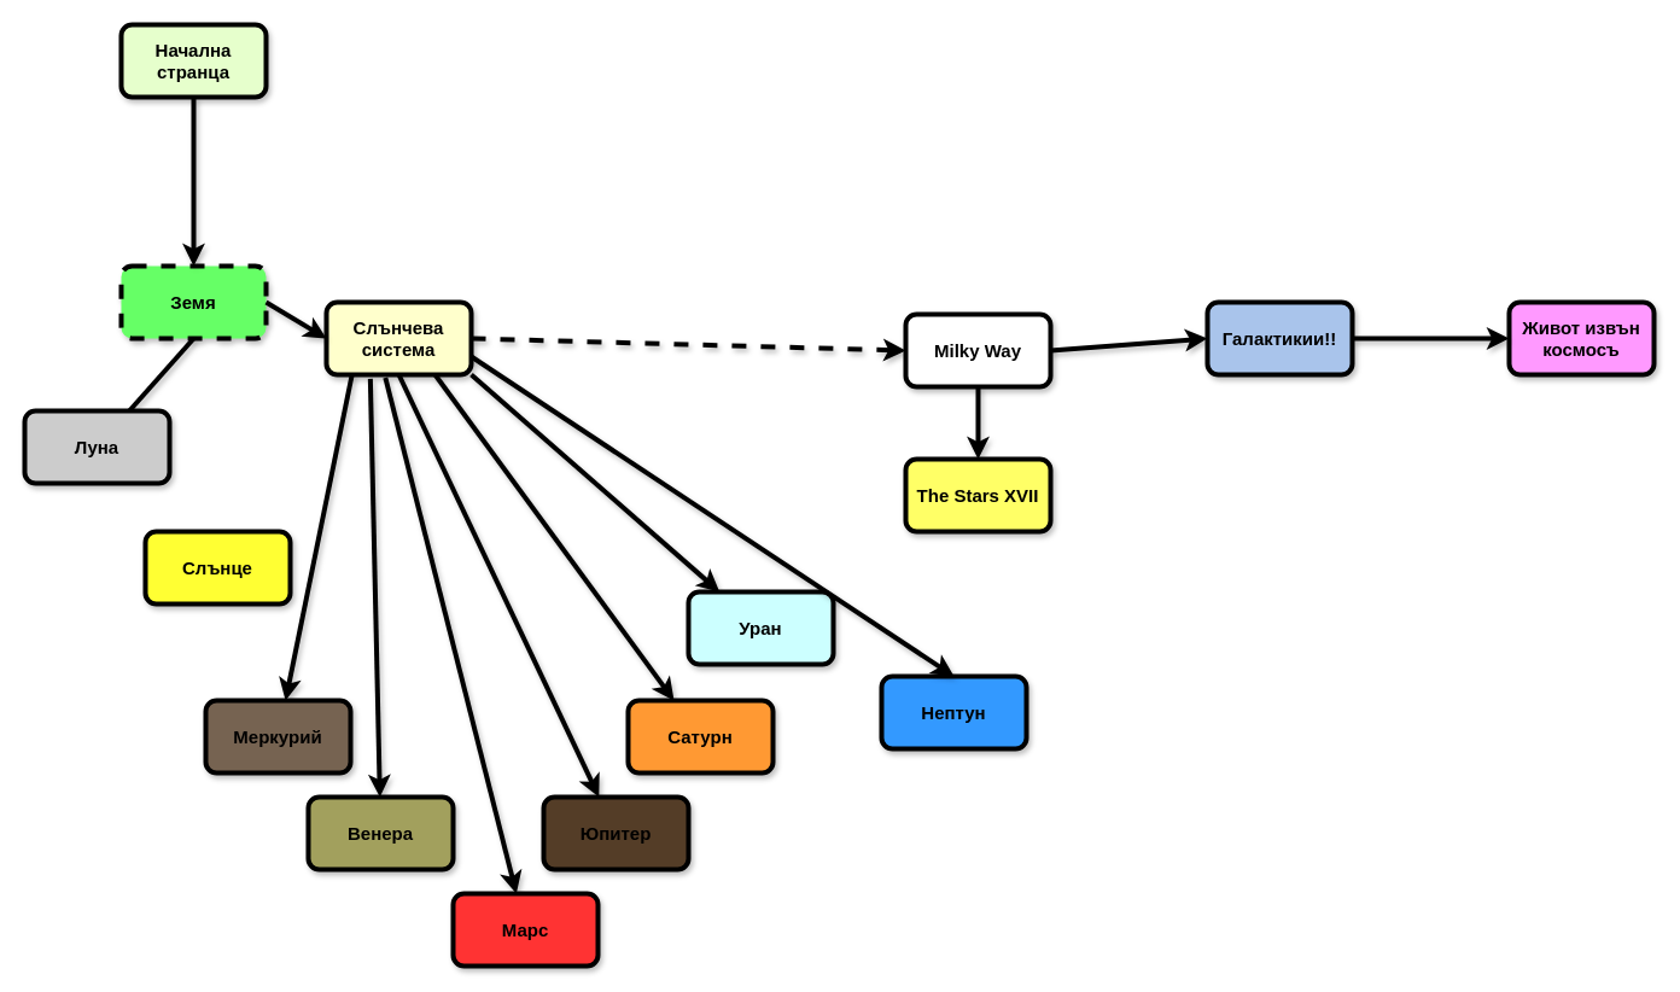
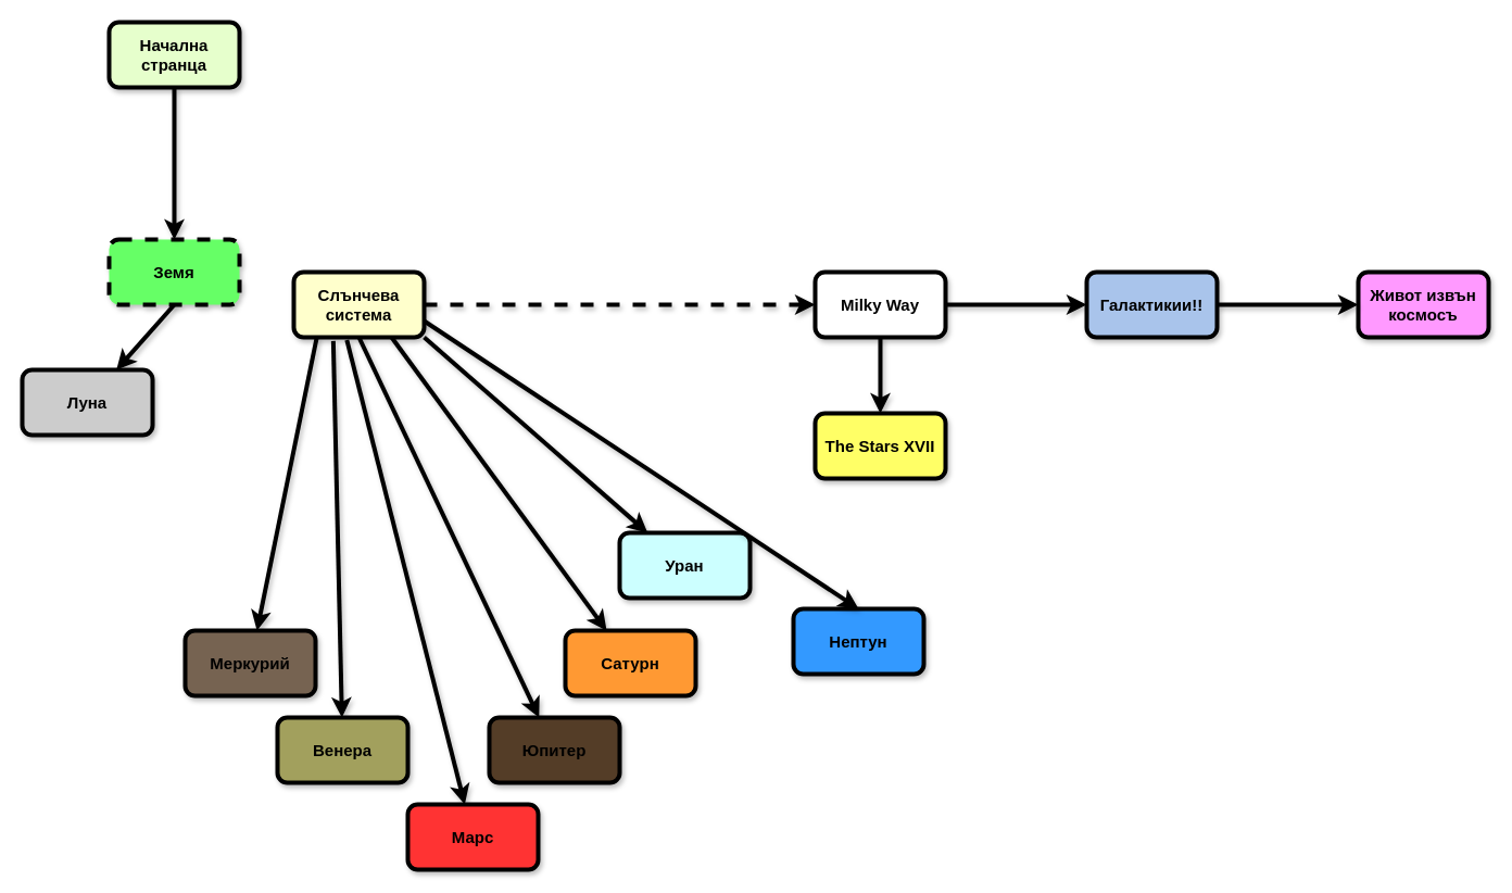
- <mxCell id="8" value="" style="endArrow=classic;html=1;entryX=0;entryY=0.5;entryDx=0;entryDy=0;exitX=1;exitY=0.5;exitDx=0;exitDy=0;strokeWidth=4;shadow=1;" edge="1" parent="1" source="3" target="5"><mxGeometry width="50" height="50" relative="1" as="geometry"><mxPoint x="290" y="280" as="sourcePoint" /><mxPoint x="340" y="230" as="targetPoint" /></mxGeometry></mxCell>
- <mxCell id="25" value="Milky Way" style="rounded=1;whiteSpace=wrap;html=1;fontStyle=1;fontSize=15;strokeWidth=4;shadow=1;" vertex="1" parent="1"><mxGeometry x="750" y="260" width="120" height="60" as="geometry" /></mxCell>
+ <mxCell id="25" value="Milky Way" style="rounded=1;whiteSpace=wrap;html=1;fontStyle=1;fontSize=15;strokeWidth=4;shadow=1;" vertex="1" parent="1"><mxGeometry x="750" y="250" width="120" height="60" as="geometry" /></mxCell>
- <mxCell id="6" value="" style="endArrow=none;html=1;exitX=0.5;exitY=1;exitDx=0;exitDy=0;strokeWidth=4;shadow=1;" edge="1" parent="1" source="3" target="7"><mxGeometry width="50" height="50" relative="1" as="geometry"><mxPoint x="220" y="440" as="sourcePoint" /><mxPoint x="180" y="380" as="targetPoint" /></mxGeometry></mxCell>
+ <mxCell id="6" value="" style="endArrow=classic;html=1;exitX=0.5;exitY=1;exitDx=0;exitDy=0;strokeWidth=4;shadow=1;" edge="1" parent="1" source="3" target="7"><mxGeometry width="50" height="50" relative="1" as="geometry"><mxPoint x="220" y="440" as="sourcePoint" /><mxPoint x="180" y="380" as="targetPoint" /></mxGeometry></mxCell>
- <mxCell id="9" value="Слънце" style="rounded=1;whiteSpace=wrap;html=1;fontSize=15;fontStyle=1;fillColor=#FFFF33;strokeWidth=4;shadow=1;" vertex="1" parent="1"><mxGeometry x="120" y="440" width="120" height="60" as="geometry" /></mxCell>
